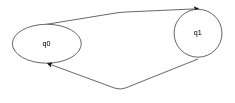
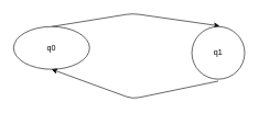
- <mxCell id="5" value="q1" style="ellipse;whiteSpace=wrap;html=1;perimeterSpacing=12;fillStyle=auto;" vertex="1" parent="1"><mxGeometry x="290" y="15" width="80" height="80" as="geometry" /></mxCell>
+ <mxCell id="5" value="q1" style="ellipse;whiteSpace=wrap;html=1;perimeterSpacing=12;fillStyle=auto;" vertex="1" parent="1"><mxGeometry x="290" y="40" width="80" height="80" as="geometry" /></mxCell>
